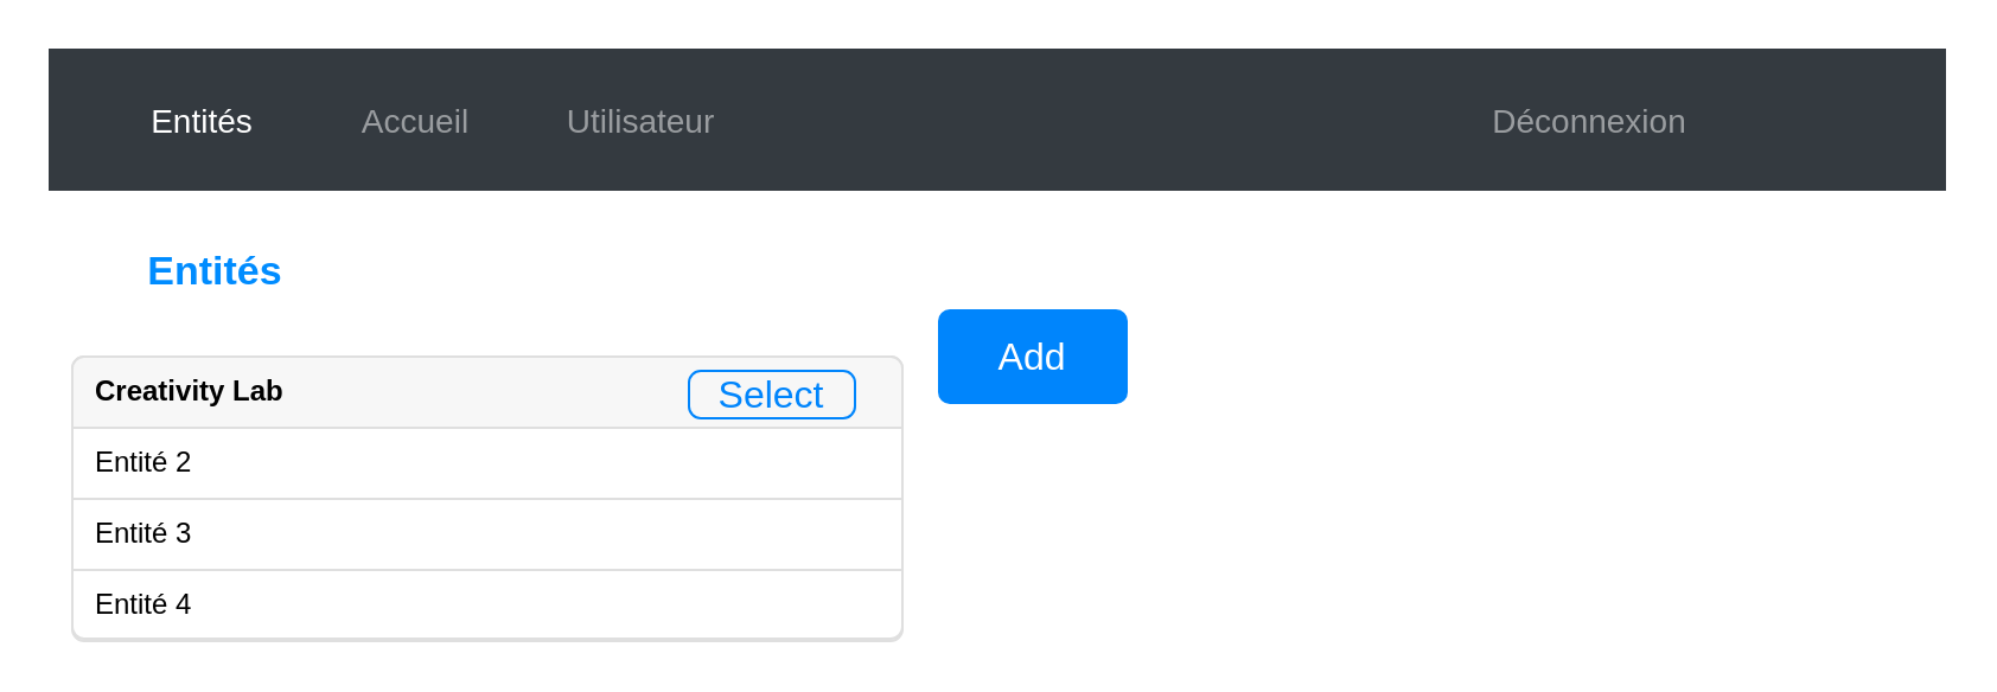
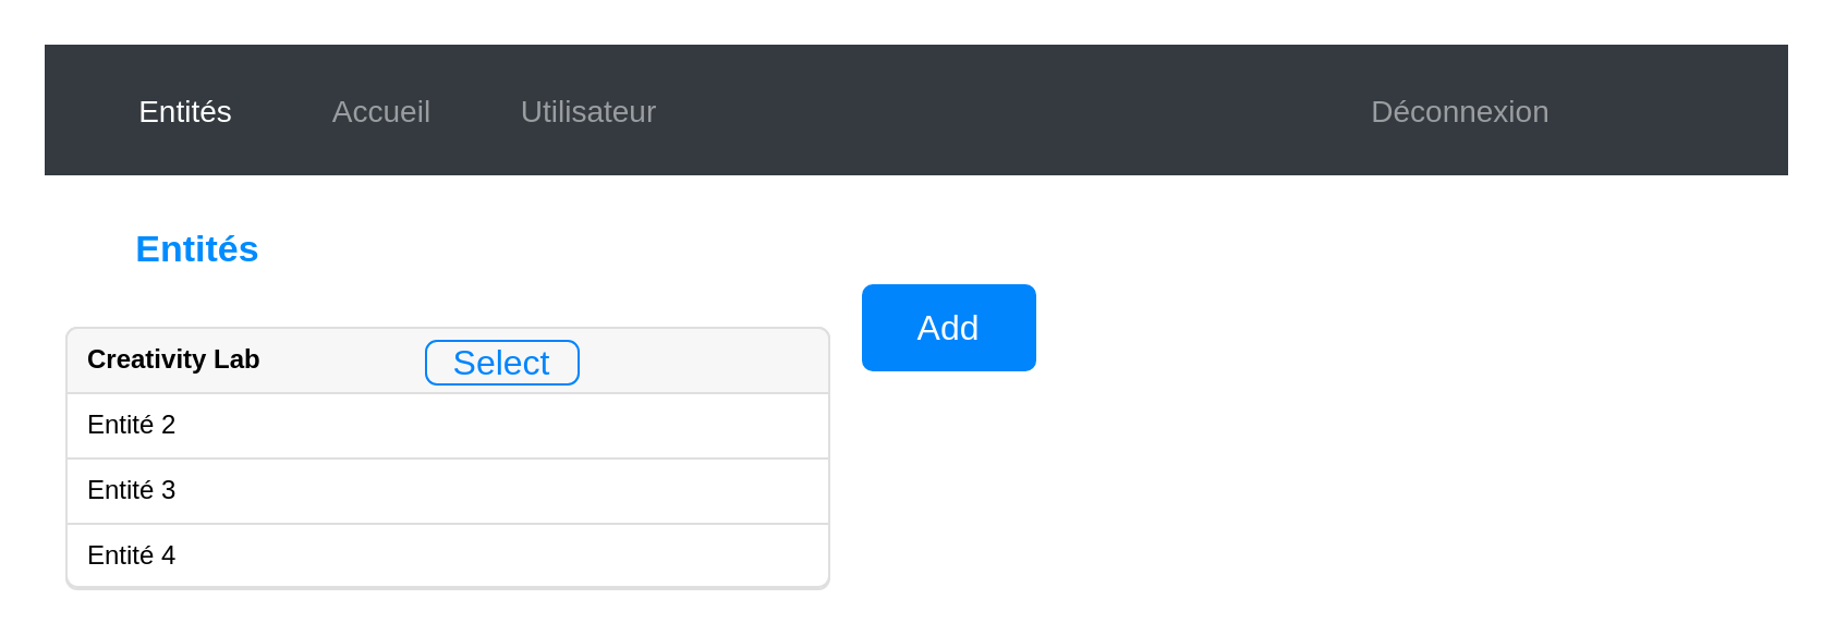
- <mxCell id="7" value="Select" style="html=1;shadow=0;dashed=0;shape=mxgraph.bootstrap.rrect;rSize=5;strokeColor=#0085FC;strokeWidth=1;fillColor=none;fontColor=#0085FC;whiteSpace=wrap;align=center;verticalAlign=middle;spacingLeft=0;fontStyle=0;fontSize=16;spacing=5;" parent="2" vertex="1"><mxGeometry x="260" y="6" width="70" height="20" as="geometry" /></mxCell>
+ <mxCell id="7" value="Select" style="html=1;shadow=0;dashed=0;shape=mxgraph.bootstrap.rrect;rSize=5;strokeColor=#0085FC;strokeWidth=1;fillColor=none;fontColor=#0085FC;whiteSpace=wrap;align=center;verticalAlign=middle;spacingLeft=0;fontStyle=0;fontSize=16;spacing=5;" parent="2" vertex="1"><mxGeometry x="165" y="6" width="70" height="20" as="geometry" /></mxCell>
